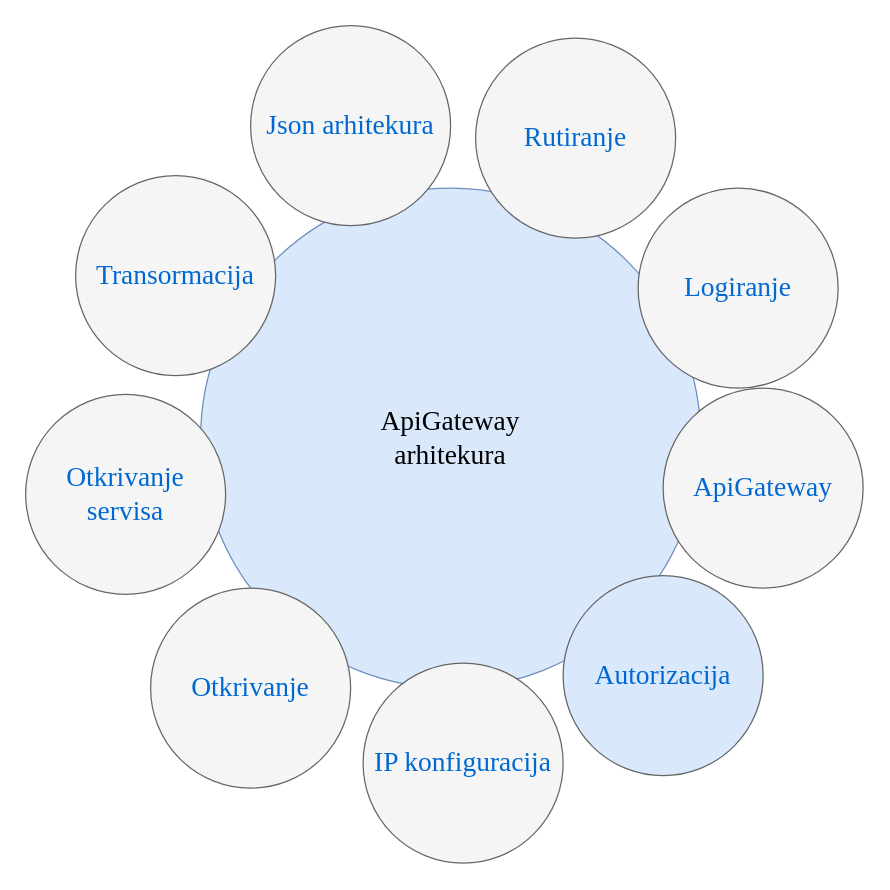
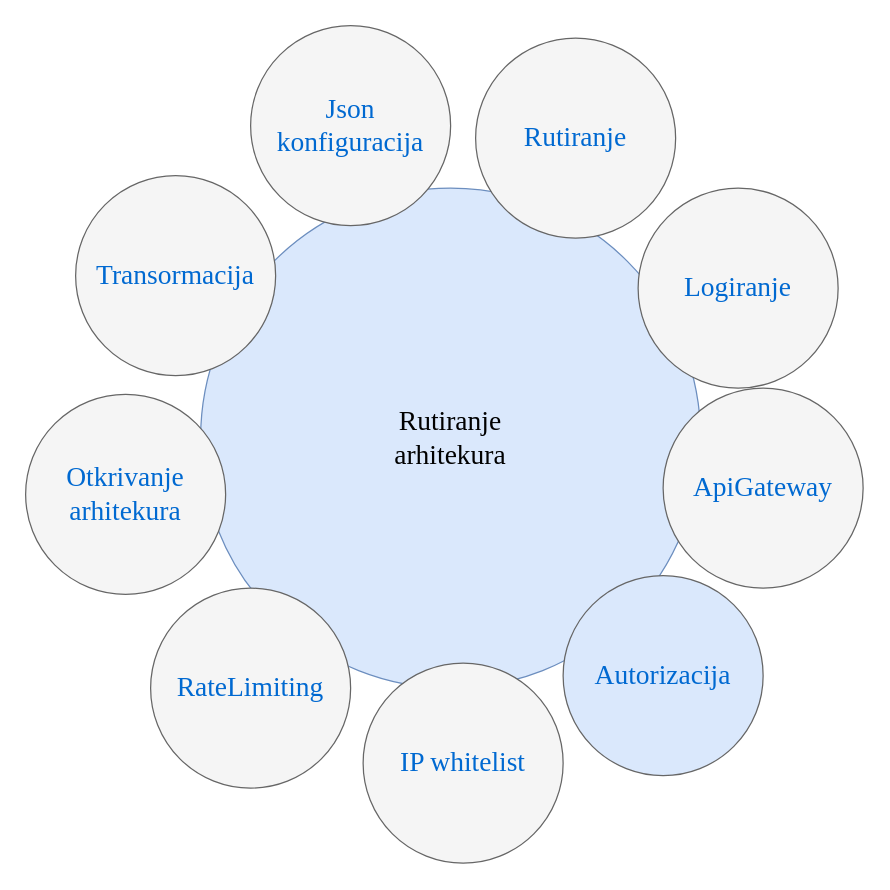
- <mxCell id="11" value="Json arhitekura" style="ellipse;whiteSpace=wrap;html=1;rounded=0;shadow=0;dashed=0;comic=0;fontFamily=Verdana;fontSize=22;fontColor=#0069D1;fillColor=#f5f5f5;strokeColor=#666666;" vertex="1" parent="1"><mxGeometry x="200" y="20" width="160" height="160" as="geometry" /></mxCell>
+ <mxCell id="11" value="Json konfiguracija" style="ellipse;whiteSpace=wrap;html=1;rounded=0;shadow=0;dashed=0;comic=0;fontFamily=Verdana;fontSize=22;fontColor=#0069D1;fillColor=#f5f5f5;strokeColor=#666666;" vertex="1" parent="1"><mxGeometry x="200" y="20" width="160" height="160" as="geometry" /></mxCell>
- <mxCell id="2" value="ApiGateway&lt;div&gt;arhitekura&lt;/div&gt;" style="ellipse;whiteSpace=wrap;html=1;rounded=0;shadow=0;dashed=0;comic=0;fontFamily=Verdana;fontSize=22;fillColor=#dae8fc;strokeColor=#6c8ebf;" parent="1" vertex="1"><mxGeometry x="160" y="150" width="400" height="400" as="geometry" /></mxCell>
+ <mxCell id="2" value="Rutiranje&lt;div&gt;arhitekura&lt;/div&gt;" style="ellipse;whiteSpace=wrap;html=1;rounded=0;shadow=0;dashed=0;comic=0;fontFamily=Verdana;fontSize=22;fillColor=#dae8fc;strokeColor=#6c8ebf;" parent="1" vertex="1"><mxGeometry x="160" y="150" width="400" height="400" as="geometry" /></mxCell>
- <mxCell id="6" value="Otkrivanje servisa" style="ellipse;whiteSpace=wrap;html=1;rounded=0;shadow=0;dashed=0;comic=0;fontFamily=Verdana;fontSize=22;fontColor=#0069D1;fillColor=#f5f5f5;strokeColor=#666666;" parent="1" vertex="1"><mxGeometry x="20" y="315" width="160" height="160" as="geometry" /></mxCell>
+ <mxCell id="6" value="Otkrivanje arhitekura" style="ellipse;whiteSpace=wrap;html=1;rounded=0;shadow=0;dashed=0;comic=0;fontFamily=Verdana;fontSize=22;fontColor=#0069D1;fillColor=#f5f5f5;strokeColor=#666666;" parent="1" vertex="1"><mxGeometry x="20" y="315" width="160" height="160" as="geometry" /></mxCell>
- <mxCell id="10" value="Otkrivanje" style="ellipse;whiteSpace=wrap;html=1;rounded=0;shadow=0;dashed=0;comic=0;fontFamily=Verdana;fontSize=22;fontColor=#0069D1;fillColor=#f5f5f5;strokeColor=#666666;" parent="1" vertex="1"><mxGeometry x="120" y="470" width="160" height="160" as="geometry" /></mxCell>
+ <mxCell id="10" value="RateLimiting" style="ellipse;whiteSpace=wrap;html=1;rounded=0;shadow=0;dashed=0;comic=0;fontFamily=Verdana;fontSize=22;fontColor=#0069D1;fillColor=#f5f5f5;strokeColor=#666666;" parent="1" vertex="1"><mxGeometry x="120" y="470" width="160" height="160" as="geometry" /></mxCell>
- <mxCell id="4" value="IP konfiguracija" style="ellipse;whiteSpace=wrap;html=1;rounded=0;shadow=0;dashed=0;comic=0;fontFamily=Verdana;fontSize=22;fontColor=#0069D1;fillColor=#f5f5f5;strokeColor=#666666;" parent="1" vertex="1"><mxGeometry x="290" y="530" width="160" height="160" as="geometry" /></mxCell>
+ <mxCell id="4" value="IP whitelist" style="ellipse;whiteSpace=wrap;html=1;rounded=0;shadow=0;dashed=0;comic=0;fontFamily=Verdana;fontSize=22;fontColor=#0069D1;fillColor=#f5f5f5;strokeColor=#666666;" parent="1" vertex="1"><mxGeometry x="290" y="530" width="160" height="160" as="geometry" /></mxCell>
